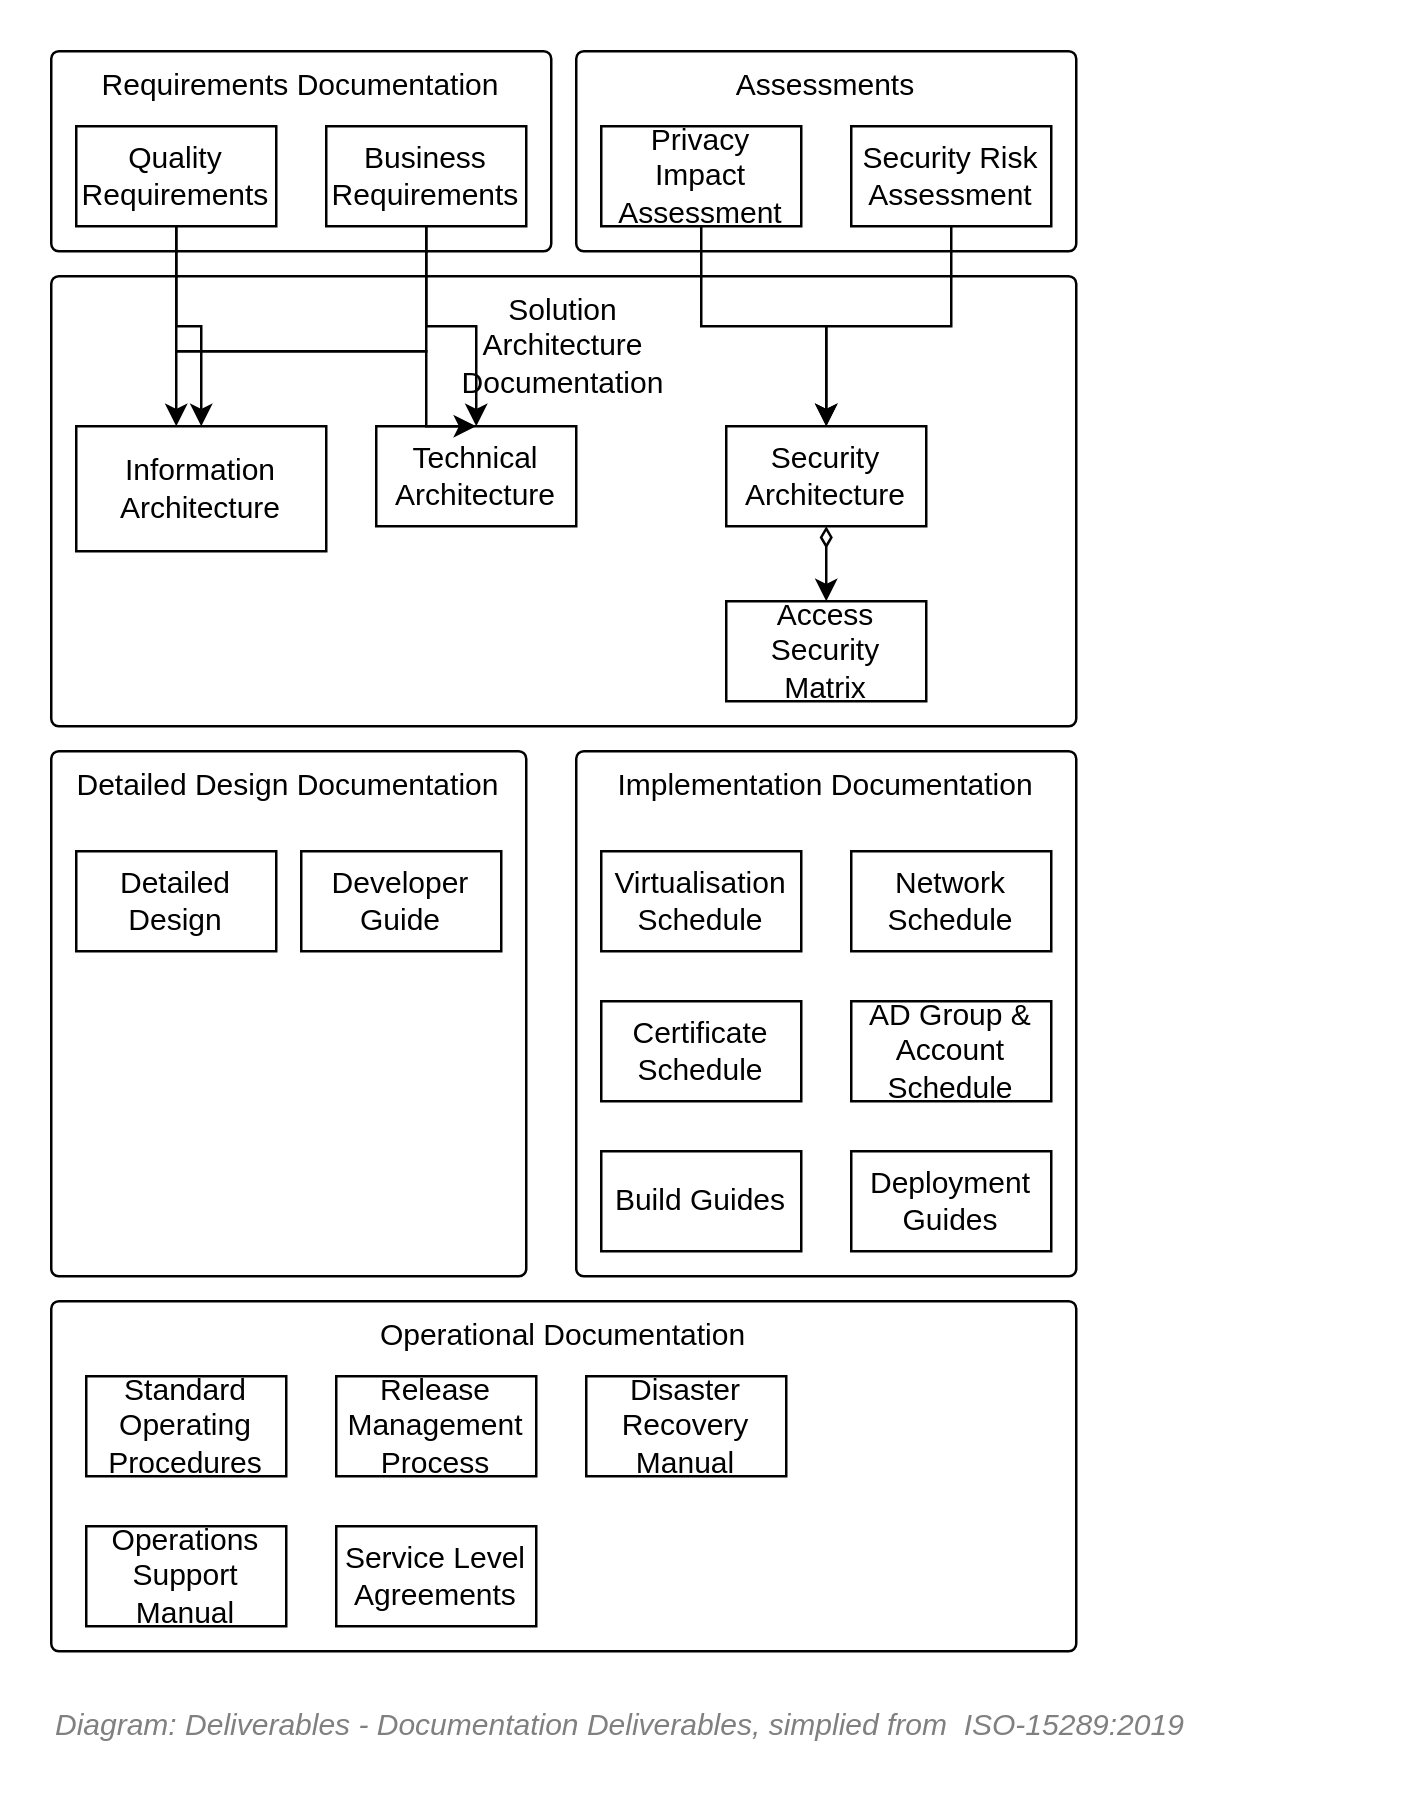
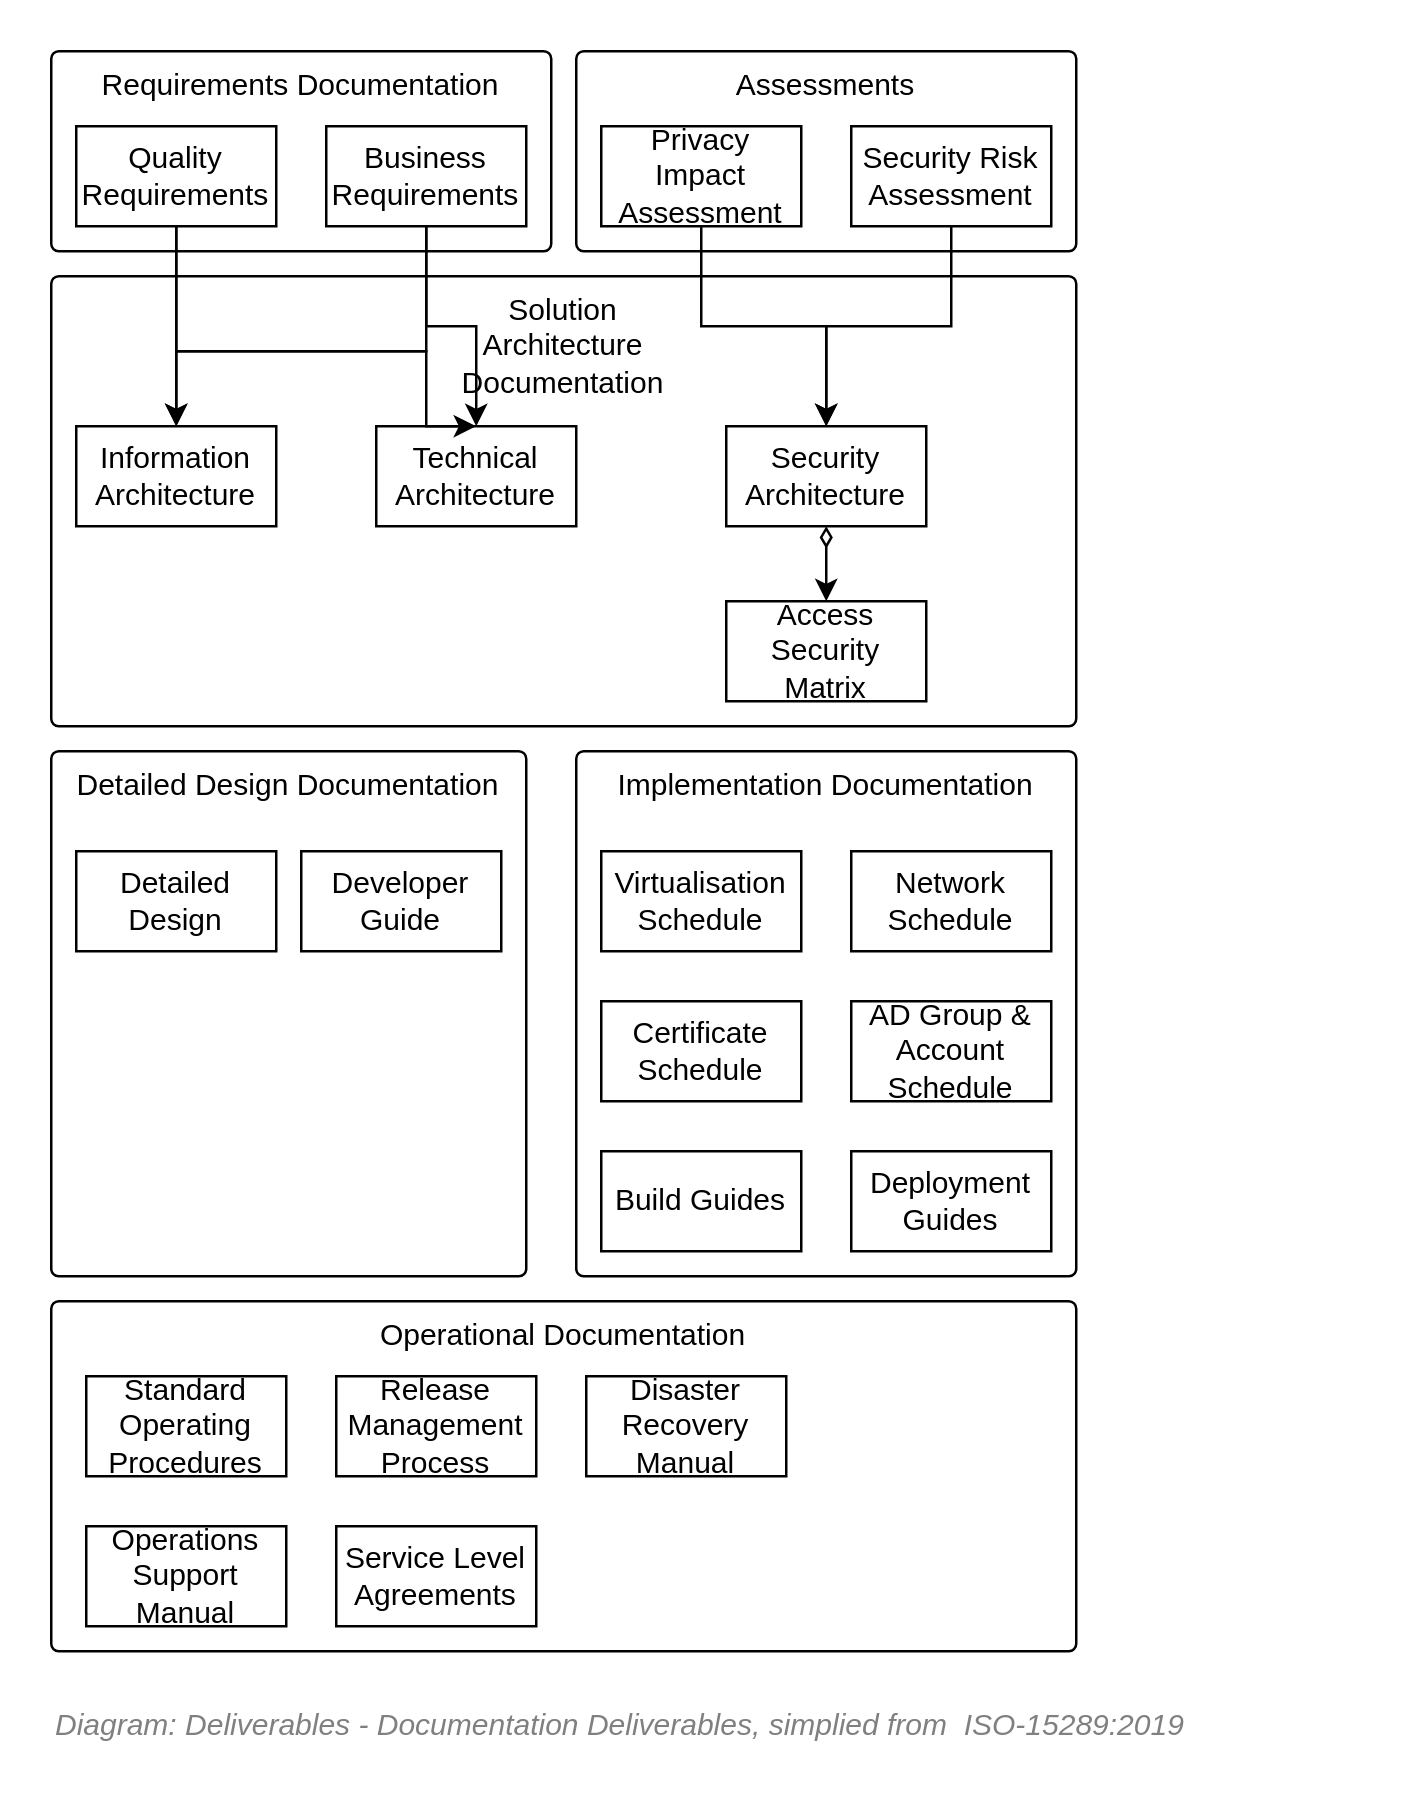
- <mxCell id="10" value="Information Architecture" style="rounded=0;whiteSpace=wrap;html=1;" vertex="1" parent="5"><mxGeometry x="10" y="60" width="100" height="50" as="geometry" /></mxCell>
+ <mxCell id="10" value="Information Architecture" style="rounded=0;whiteSpace=wrap;html=1;" vertex="1" parent="5"><mxGeometry x="10" y="60" width="80" height="40" as="geometry" /></mxCell>
